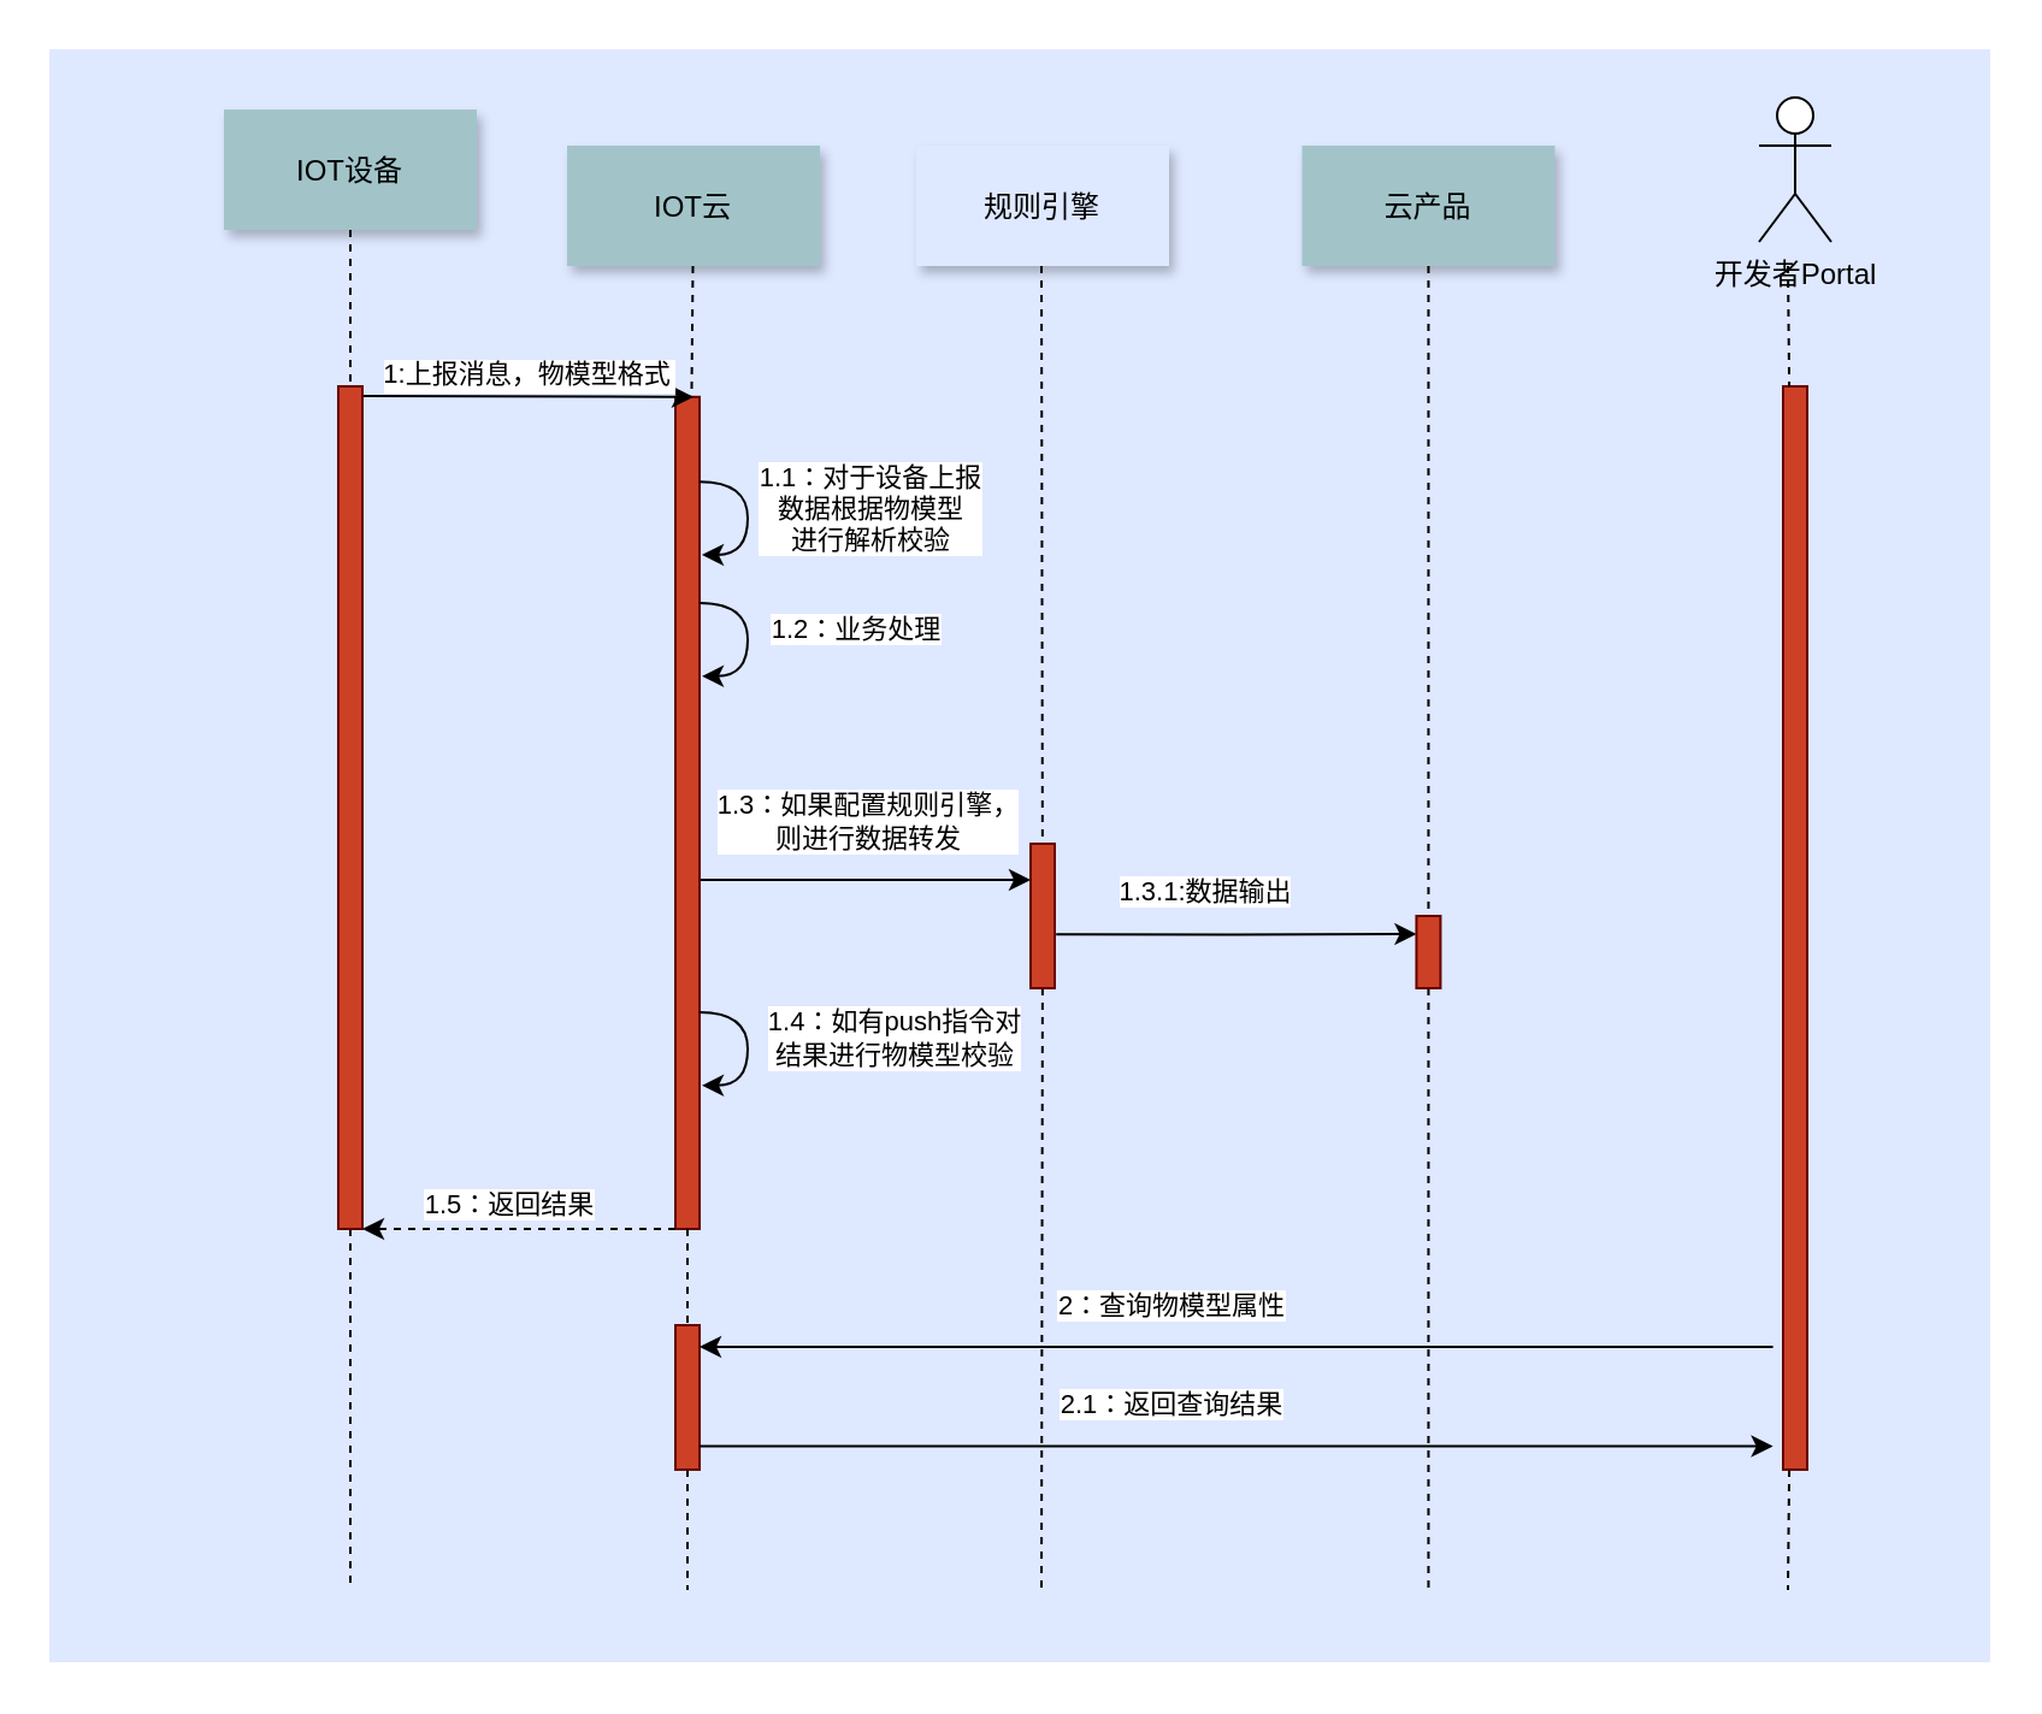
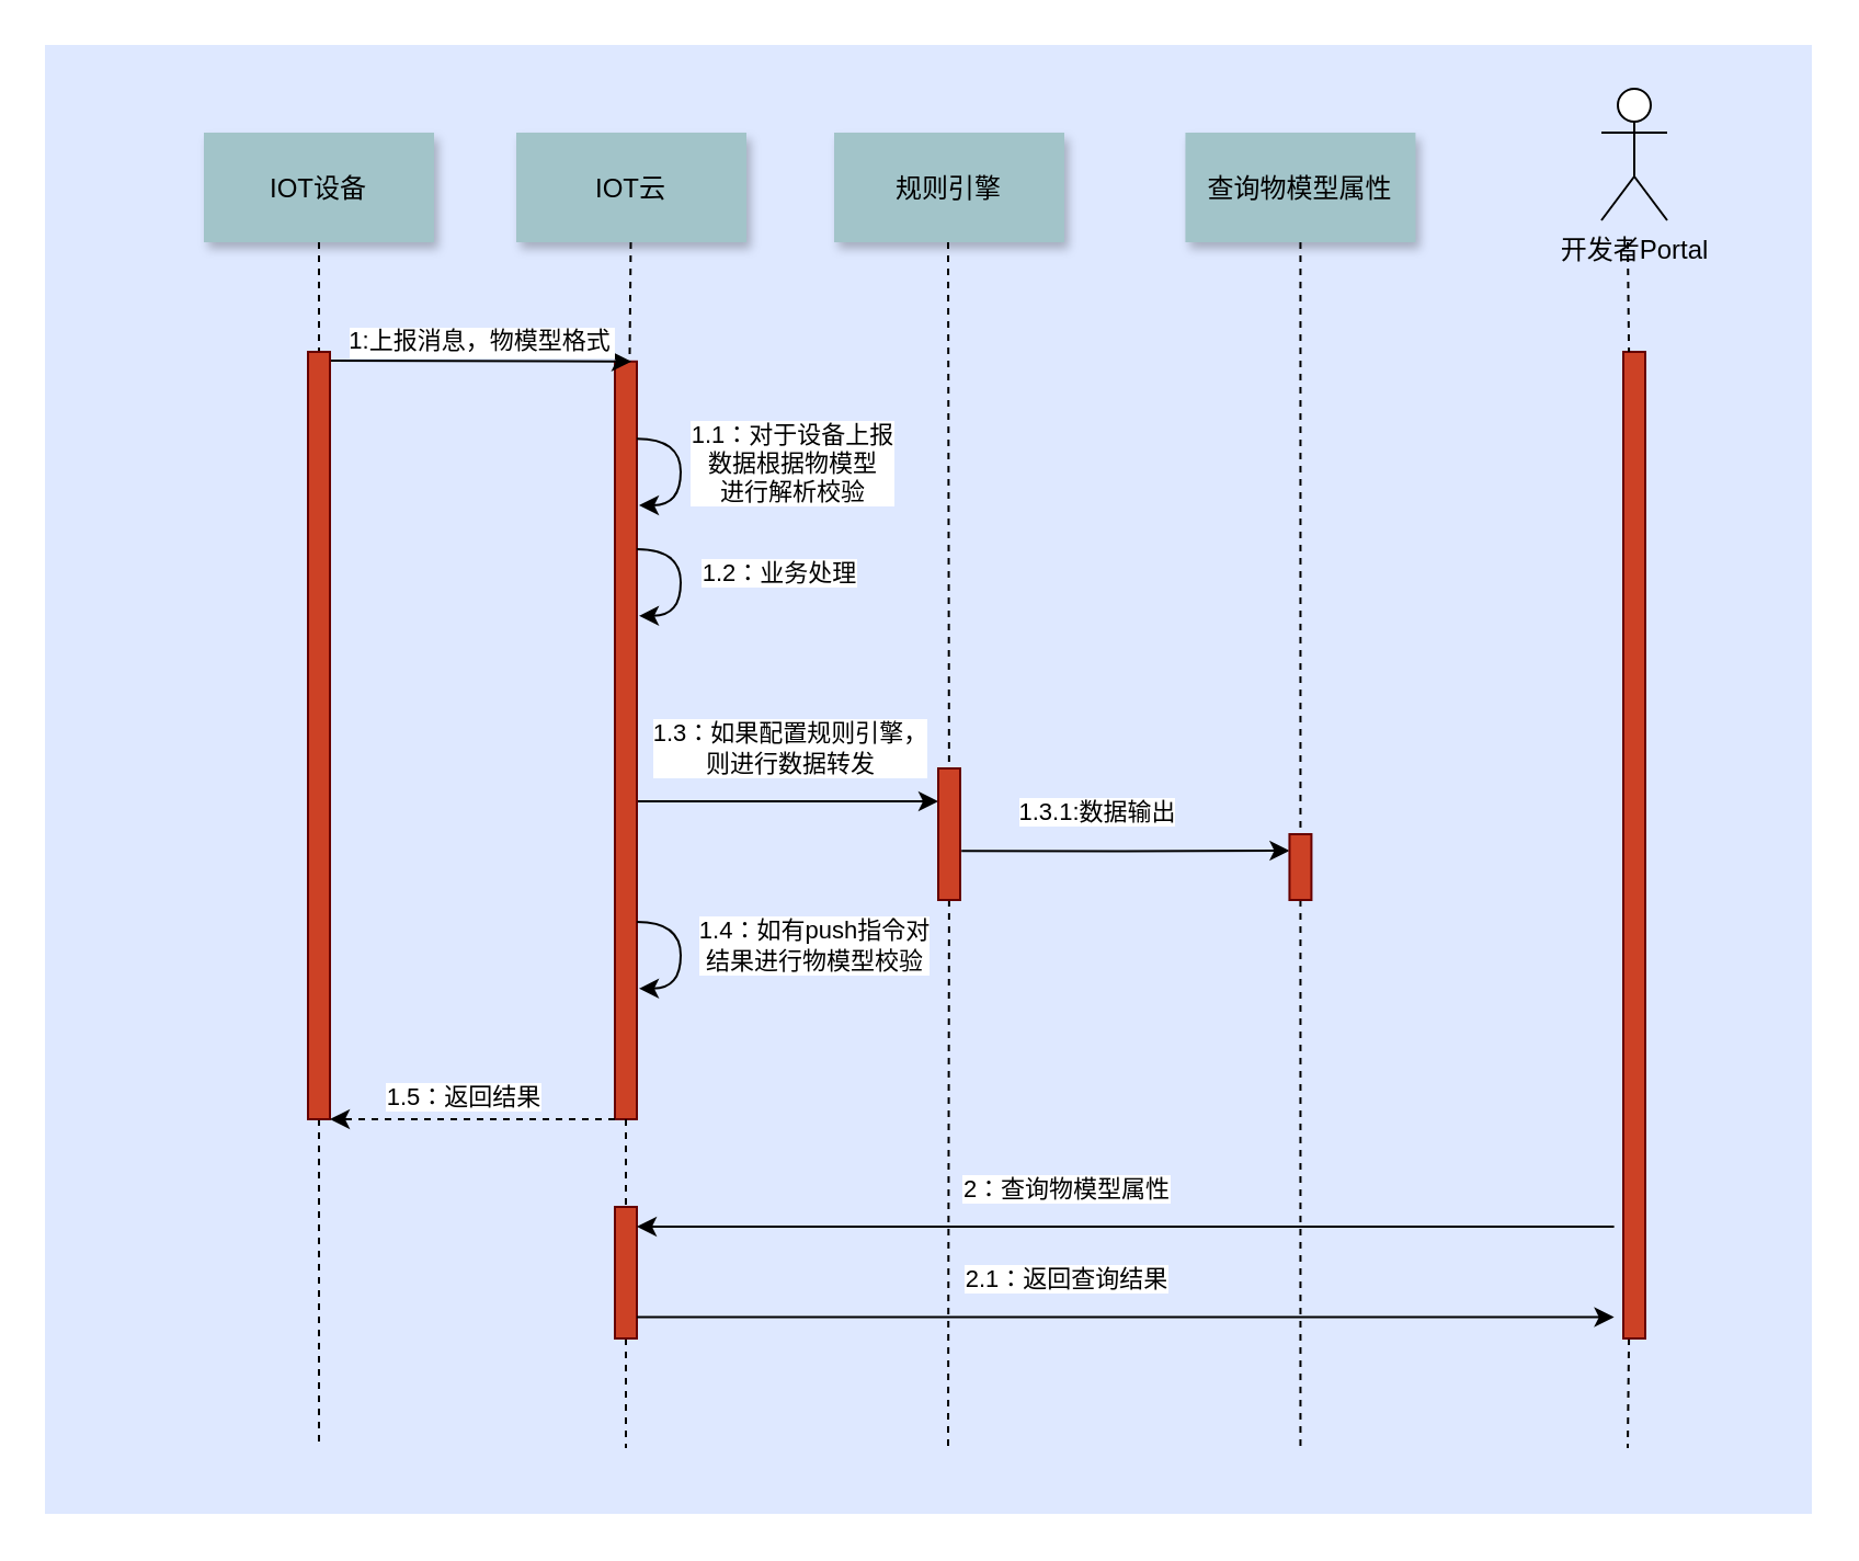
- <mxCell id="3" value="IOT设备" style="shadow=1;fillColor=#A2C4C9;strokeColor=none" vertex="1" parent="1"><mxGeometry x="92.5" y="45" width="105" height="50" as="geometry" /></mxCell>
+ <mxCell id="3" value="IOT设备" style="shadow=1;fillColor=#A2C4C9;strokeColor=none" vertex="1" parent="1"><mxGeometry x="92.5" y="60" width="105" height="50" as="geometry" /></mxCell>
- <mxCell id="9" value="规则引擎" style="shadow=1;fillColor=#dee8ff;strokeColor=none;" vertex="1" parent="1"><mxGeometry x="380.004" y="60" width="105" height="50" as="geometry" /></mxCell>
+ <mxCell id="9" value="规则引擎" style="shadow=1;fillColor=#A2C4C9;strokeColor=none" vertex="1" parent="1"><mxGeometry x="380.004" y="60" width="105" height="50" as="geometry" /></mxCell>
- <mxCell id="10" value="云产品" style="shadow=1;fillColor=#A2C4C9;strokeColor=none" vertex="1" parent="1"><mxGeometry x="540.22" y="60" width="105" height="50" as="geometry" /></mxCell>
+ <mxCell id="10" value="查询物模型属性" style="shadow=1;fillColor=#A2C4C9;strokeColor=none" vertex="1" parent="1"><mxGeometry x="540.22" y="60" width="105" height="50" as="geometry" /></mxCell>
